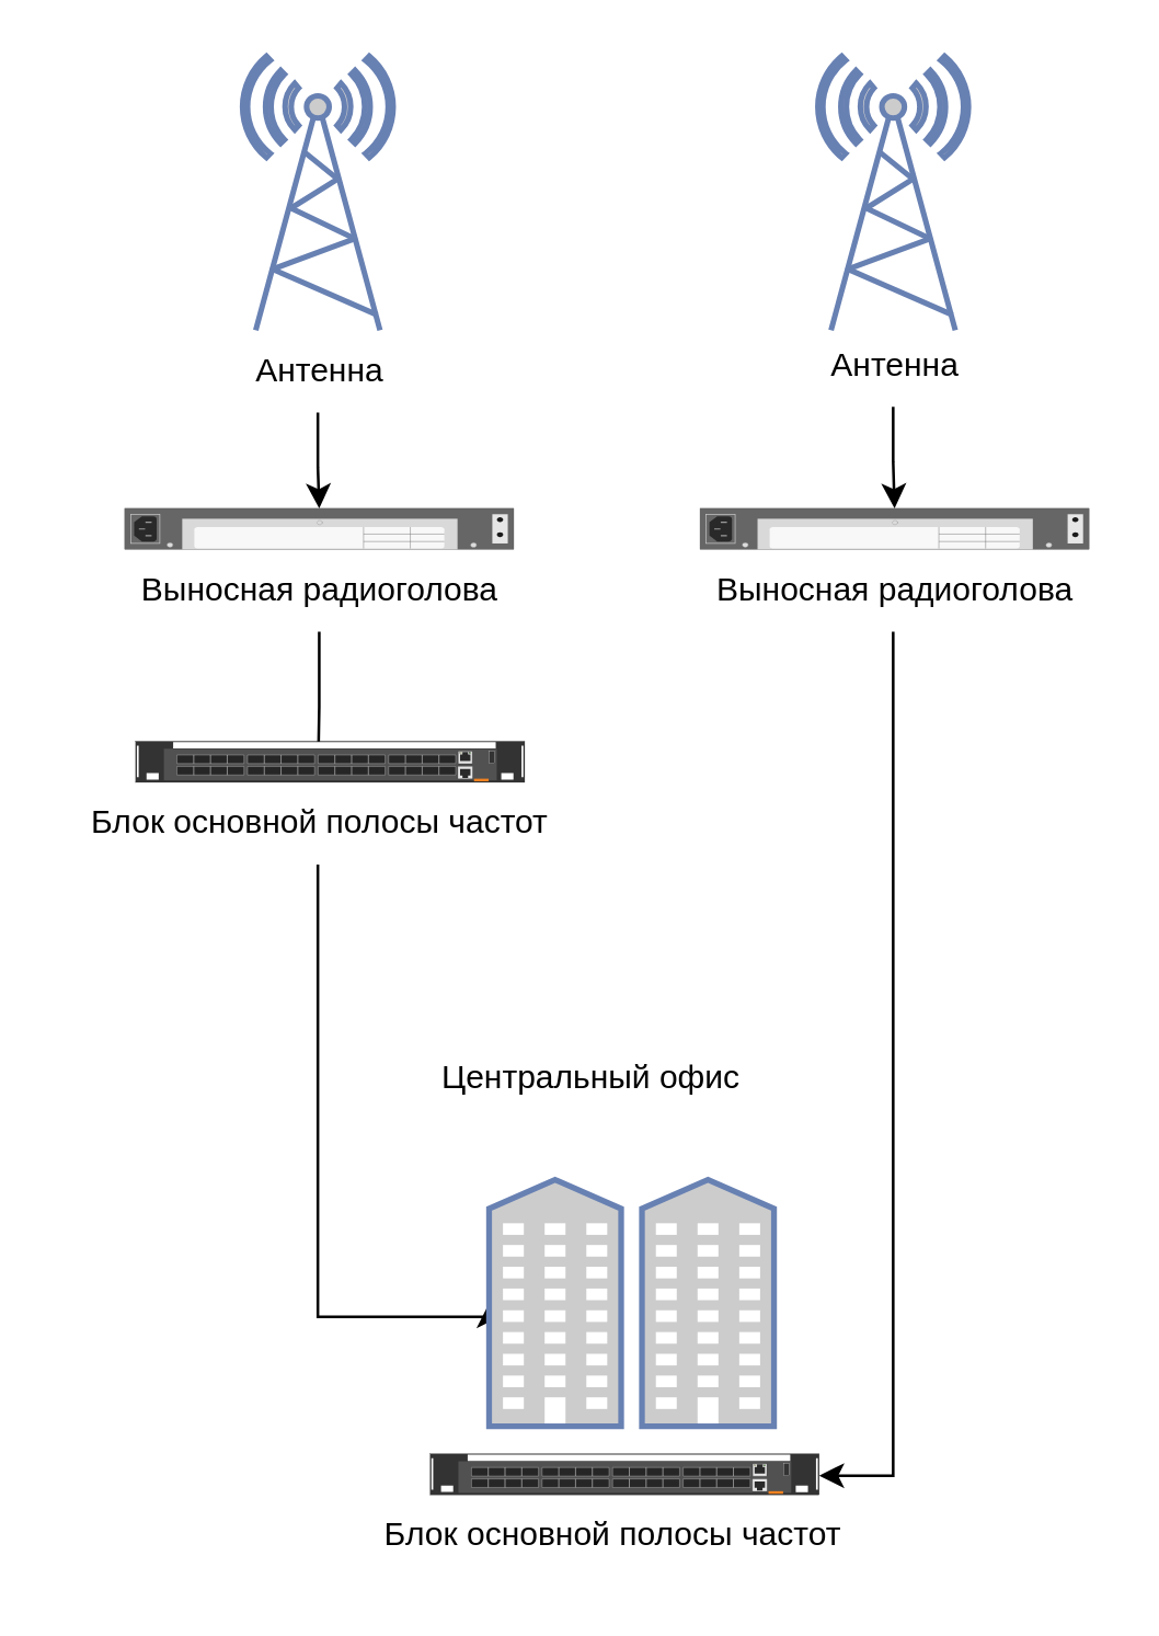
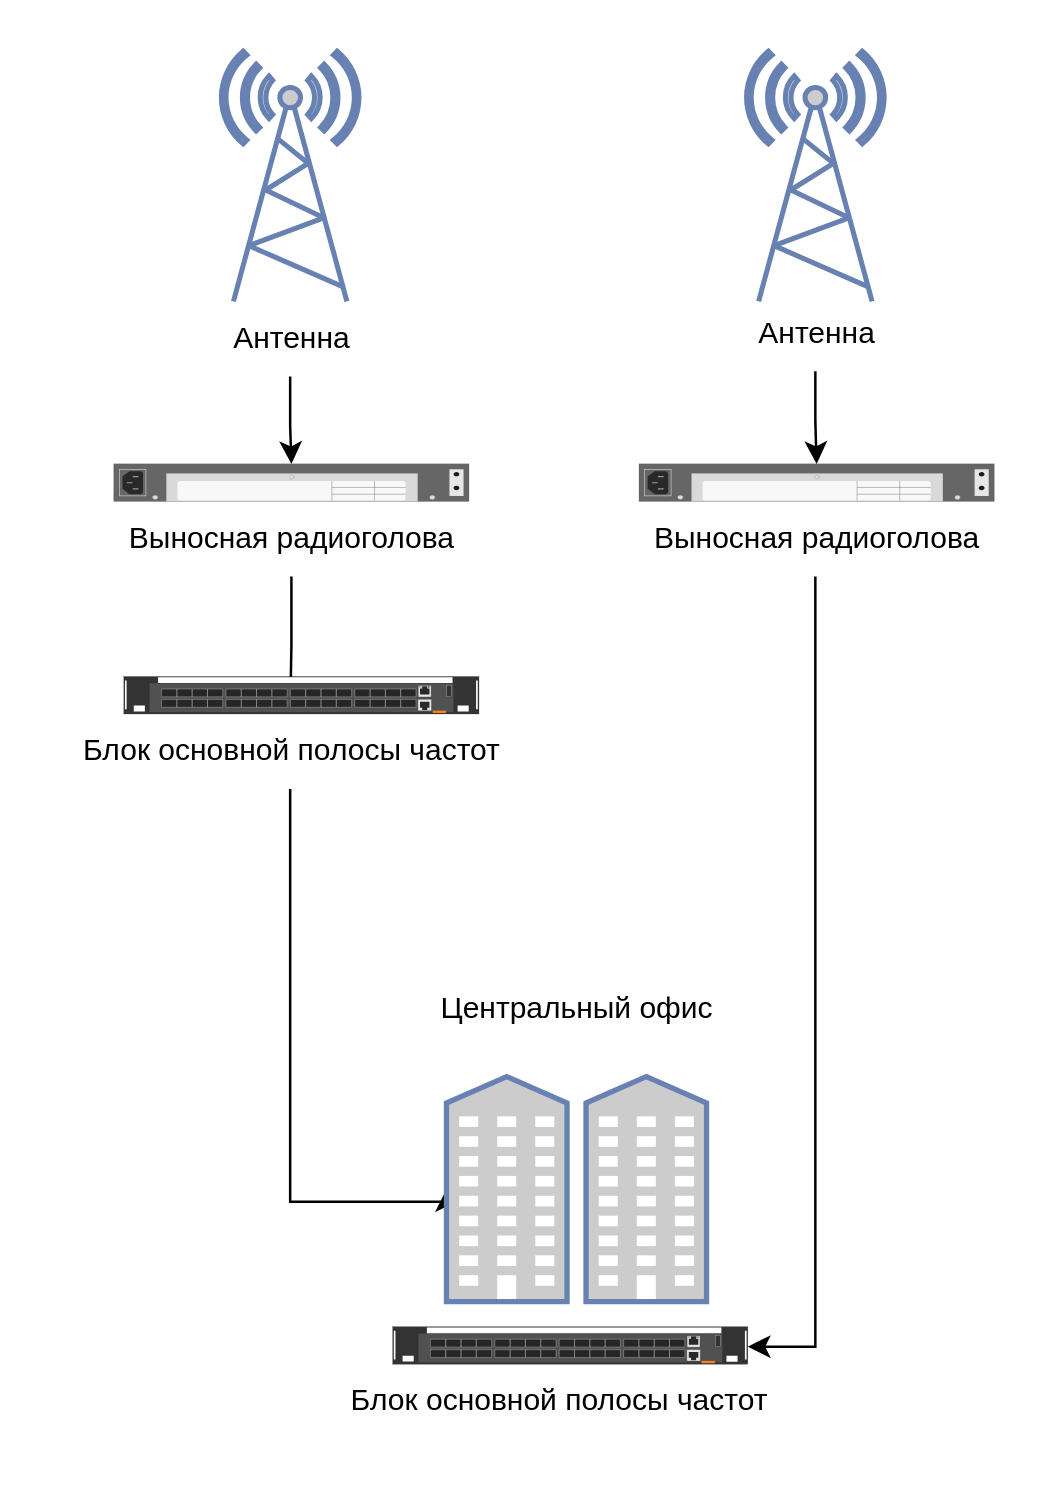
- <mxCell id="18" value="Центральный офис" style="text;html=1;align=center;verticalAlign=middle;resizable=0;points=[];autosize=1;strokeColor=none;fillColor=none;" vertex="1" parent="1"><mxGeometry x="150" y="378" width="130" height="30" as="geometry" /></mxCell>
+ <mxCell id="18" value="Центральный офис" style="text;html=1;align=center;verticalAlign=middle;resizable=0;points=[];autosize=1;strokeColor=none;fillColor=none;" vertex="1" parent="1"><mxGeometry x="165" y="388" width="130" height="30" as="geometry" /></mxCell>
